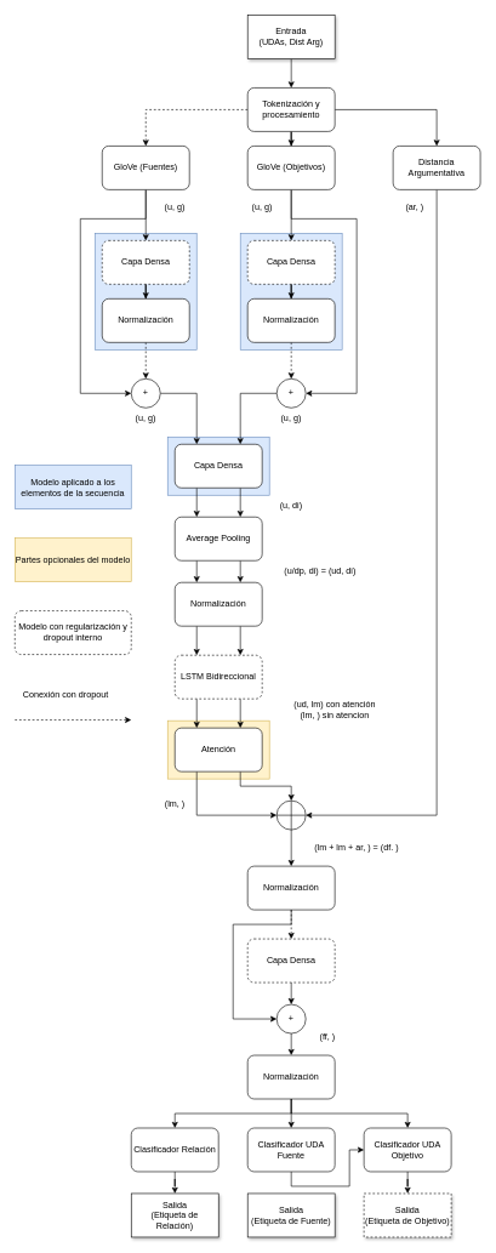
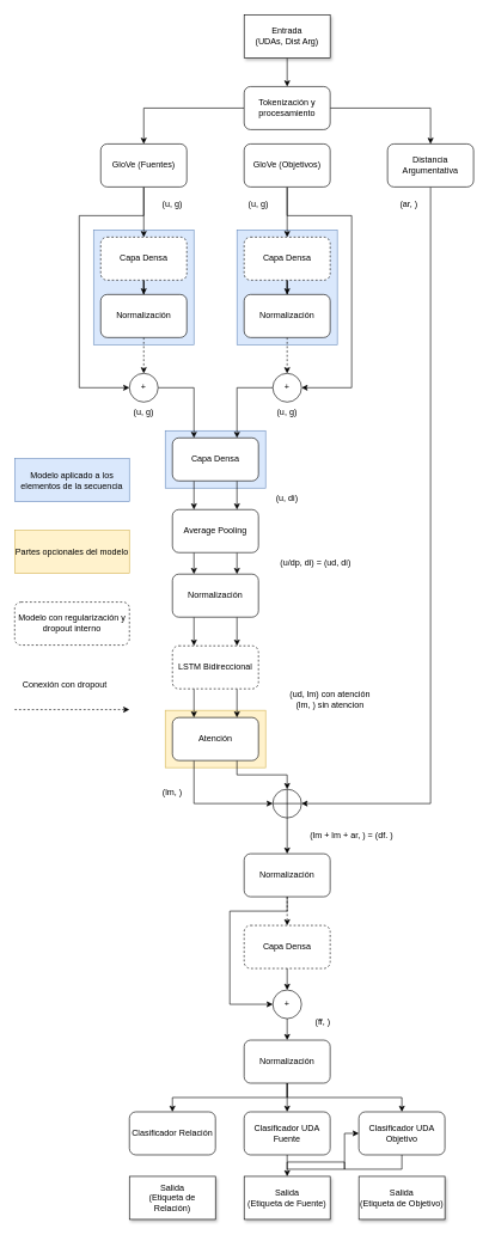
- <mxCell id="8" style="edgeStyle=orthogonalEdgeStyle;rounded=0;jumpStyle=gap;orthogonalLoop=1;jettySize=auto;html=1;exitX=0;exitY=0.5;exitDx=0;exitDy=0;entryX=0.5;entryY=0;entryDx=0;entryDy=0;strokeColor=default;dashed=1;" parent="1" source="11" target="16" edge="1"><mxGeometry relative="1" as="geometry" /></mxCell>
+ <mxCell id="8" style="edgeStyle=orthogonalEdgeStyle;rounded=0;jumpStyle=gap;orthogonalLoop=1;jettySize=auto;html=1;exitX=0;exitY=0.5;exitDx=0;exitDy=0;entryX=0.5;entryY=0;entryDx=0;entryDy=0;strokeColor=default;" parent="1" source="11" target="16" edge="1"><mxGeometry relative="1" as="geometry" /></mxCell>
- <mxCell id="9" value="" style="edgeStyle=orthogonalEdgeStyle;rounded=0;jumpStyle=gap;orthogonalLoop=1;jettySize=auto;html=1;strokeColor=default;" parent="1" source="11" target="19" edge="1"><mxGeometry relative="1" as="geometry" /></mxCell>
- <mxCell id="60" style="edgeStyle=orthogonalEdgeStyle;rounded=0;jumpStyle=gap;orthogonalLoop=1;jettySize=auto;html=1;exitX=0.5;exitY=1;exitDx=0;exitDy=0;strokeColor=default;" parent="1" source="61" target="66" edge="1"><mxGeometry relative="1" as="geometry" /></mxCell>
- <mxCell id="64" style="edgeStyle=orthogonalEdgeStyle;rounded=0;jumpStyle=gap;orthogonalLoop=1;jettySize=auto;html=1;exitX=0.5;exitY=1;exitDx=0;exitDy=0;strokeColor=default;" parent="1" source="65" target="68" edge="1"><mxGeometry relative="1" as="geometry" /></mxCell>
+ <mxCell id="64" style="edgeStyle=orthogonalEdgeStyle;rounded=0;jumpStyle=gap;orthogonalLoop=1;jettySize=auto;html=1;exitX=0.5;exitY=1;exitDx=0;exitDy=0;strokeColor=default;" parent="1" source="65" target="67" edge="1"><mxGeometry relative="1" as="geometry" /></mxCell>
- <mxCell id="68" value="&lt;div&gt;Salida &lt;br&gt;&lt;/div&gt;&lt;div&gt;(Etiqueta de Objetivo)&lt;/div&gt;" style="rounded=0;whiteSpace=wrap;html=1;shadow=1;sketch=0;dashed=1;" parent="1" vertex="1"><mxGeometry x="500" y="1640" width="120" height="60" as="geometry" /></mxCell>
+ <mxCell id="68" value="&lt;div&gt;Salida &lt;br&gt;&lt;/div&gt;&lt;div&gt;(Etiqueta de Objetivo)&lt;/div&gt;" style="rounded=0;whiteSpace=wrap;html=1;shadow=1;sketch=0;" parent="1" vertex="1"><mxGeometry x="500" y="1640" width="120" height="60" as="geometry" /></mxCell>
